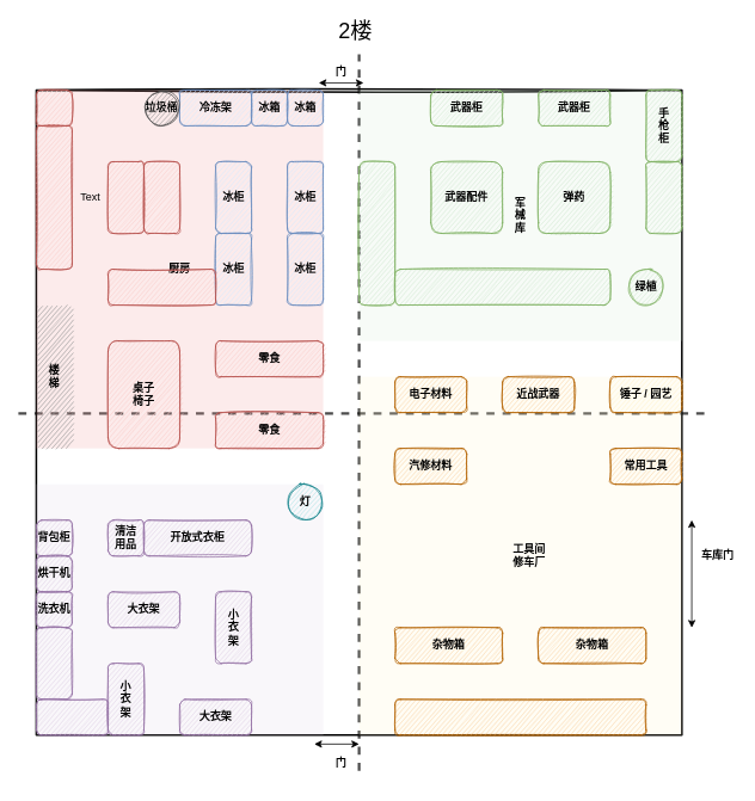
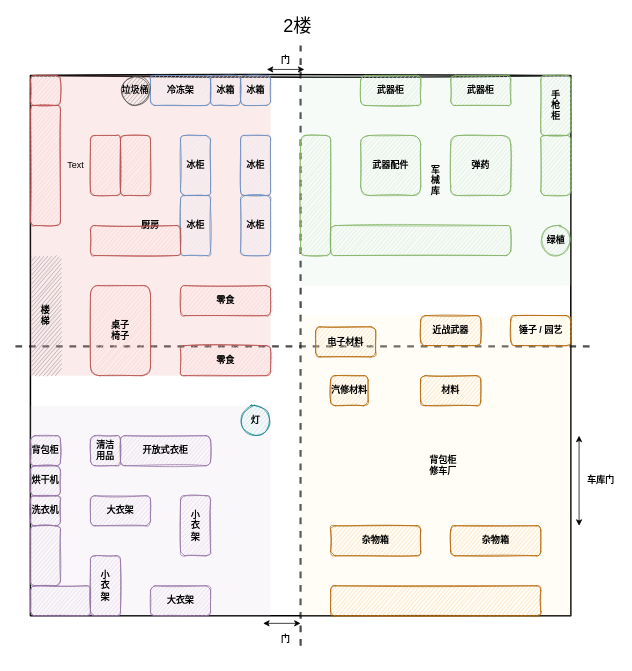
- <mxCell id="22" value="&lt;div&gt;绿植&lt;/div&gt;" style="ellipse;whiteSpace=wrap;html=1;aspect=fixed;sketch=1;fillColor=#d5e8d4;strokeColor=#82b366;fontStyle=1" vertex="1" parent="1"><mxGeometry x="700" y="300" width="40" height="40" as="geometry" /></mxCell>
+ <mxCell id="22" value="&lt;div&gt;绿植&lt;/div&gt;" style="ellipse;whiteSpace=wrap;html=1;aspect=fixed;sketch=1;fillColor=#d5e8d4;strokeColor=#82b366;fontStyle=1" vertex="1" parent="1"><mxGeometry x="720" y="300" width="40" height="40" as="geometry" /></mxCell>
- <mxCell id="65" value="电子材料" style="rounded=1;whiteSpace=wrap;html=1;fillColor=#fad7ac;sketch=1;strokeColor=#b46504;fontStyle=1" vertex="1" parent="1"><mxGeometry x="440" y="420" width="80" height="40" as="geometry" /></mxCell>
+ <mxCell id="65" value="电子材料" style="rounded=1;whiteSpace=wrap;html=1;fillColor=#fad7ac;sketch=1;strokeColor=#b46504;fontStyle=1" vertex="1" parent="1"><mxGeometry x="420" y="435" width="80" height="40" as="geometry" /></mxCell>
- <mxCell id="66" value="汽修材料" style="rounded=1;whiteSpace=wrap;html=1;fillColor=#fad7ac;sketch=1;strokeColor=#b46504;fontStyle=1" vertex="1" parent="1"><mxGeometry x="440" y="500" width="80" height="40" as="geometry" /></mxCell>
+ <mxCell id="66" value="汽修材料" style="rounded=1;whiteSpace=wrap;html=1;fillColor=#fad7ac;sketch=1;strokeColor=#b46504;fontStyle=1" vertex="1" parent="1"><mxGeometry x="440" y="500" width="50" height="40" as="geometry" /></mxCell>
+ <mxCell id="64" value="材料" style="rounded=1;whiteSpace=wrap;html=1;fillColor=#fad7ac;sketch=1;strokeColor=#b46504;fontStyle=1" vertex="1" parent="1"><mxGeometry x="560" y="500" width="80" height="40" as="geometry" /></mxCell>
- <mxCell id="62" value="常用工具" style="rounded=1;whiteSpace=wrap;html=1;fillColor=#fad7ac;sketch=1;strokeColor=#b46504;fontStyle=1" vertex="1" parent="1"><mxGeometry x="680" y="500" width="80" height="40" as="geometry" /></mxCell>
- <mxCell id="57" value="&lt;div&gt;工具间&lt;/div&gt;&lt;div&gt;修车厂&lt;br&gt;&lt;/div&gt;" style="text;html=1;strokeColor=none;fillColor=none;align=center;verticalAlign=middle;whiteSpace=wrap;rounded=0;sketch=1;fontStyle=1" vertex="1" parent="1"><mxGeometry x="560" y="605" width="60" height="30" as="geometry" /></mxCell>
+ <mxCell id="57" value="&lt;div&gt;背包柜&lt;/div&gt;&lt;div&gt;修车厂&lt;br&gt;&lt;/div&gt;" style="text;html=1;strokeColor=none;fillColor=none;align=center;verticalAlign=middle;whiteSpace=wrap;rounded=0;sketch=1;fontStyle=1" vertex="1" parent="1"><mxGeometry x="560" y="605" width="60" height="30" as="geometry" /></mxCell>
- <mxCell id="52" value="车库门" style="text;html=1;strokeColor=none;fillColor=none;align=center;verticalAlign=middle;whiteSpace=wrap;rounded=0;sketch=1;fontStyle=1" vertex="1" parent="1"><mxGeometry x="780" y="600" width="40" height="40" as="geometry" /></mxCell>
+ <mxCell id="52" value="车库门" style="text;html=1;strokeColor=none;fillColor=none;align=center;verticalAlign=middle;whiteSpace=wrap;rounded=0;sketch=1;fontStyle=1" vertex="1" parent="1"><mxGeometry x="780" y="620" width="40" height="40" as="geometry" /></mxCell>
